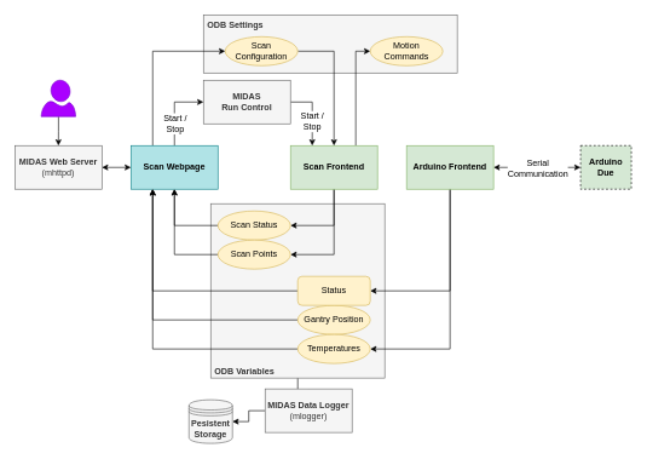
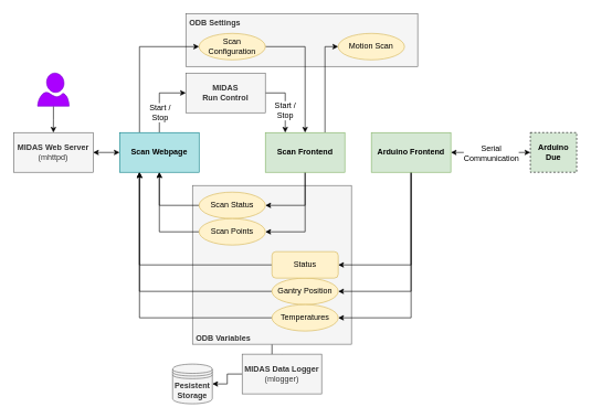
- <mxCell id="38" value="Scan Configuration" style="ellipse;whiteSpace=wrap;html=1;fillColor=#fff2cc;strokeColor=#d6b656;" parent="1" vertex="1"><mxGeometry x="310" y="50" width="100" height="40" as="geometry" /></mxCell>
+ <mxCell id="38" value="Scan Configuration" style="ellipse;whiteSpace=wrap;html=1;fillColor=#fff2cc;strokeColor=#d6b656;" parent="1" vertex="1"><mxGeometry x="300" y="50" width="100" height="40" as="geometry" /></mxCell>
- <mxCell id="21" value="Motion Commands" style="ellipse;whiteSpace=wrap;html=1;fillColor=#fff2cc;strokeColor=#d6b656;" parent="1" vertex="1"><mxGeometry x="510" y="50" width="100" height="40" as="geometry" /></mxCell>
+ <mxCell id="21" value="Motion Scan" style="ellipse;whiteSpace=wrap;html=1;fillColor=#fff2cc;strokeColor=#d6b656;" parent="1" vertex="1"><mxGeometry x="510" y="50" width="100" height="40" as="geometry" /></mxCell>
+ <mxCell id="6" style="edgeStyle=orthogonalEdgeStyle;rounded=0;orthogonalLoop=1;jettySize=auto;html=1;exitX=0.5;exitY=1;exitDx=0;exitDy=0;entryX=1;entryY=0.5;entryDx=0;entryDy=0;" parent="1" source="10" target="23" edge="1"><mxGeometry relative="1" as="geometry" /></mxCell>
